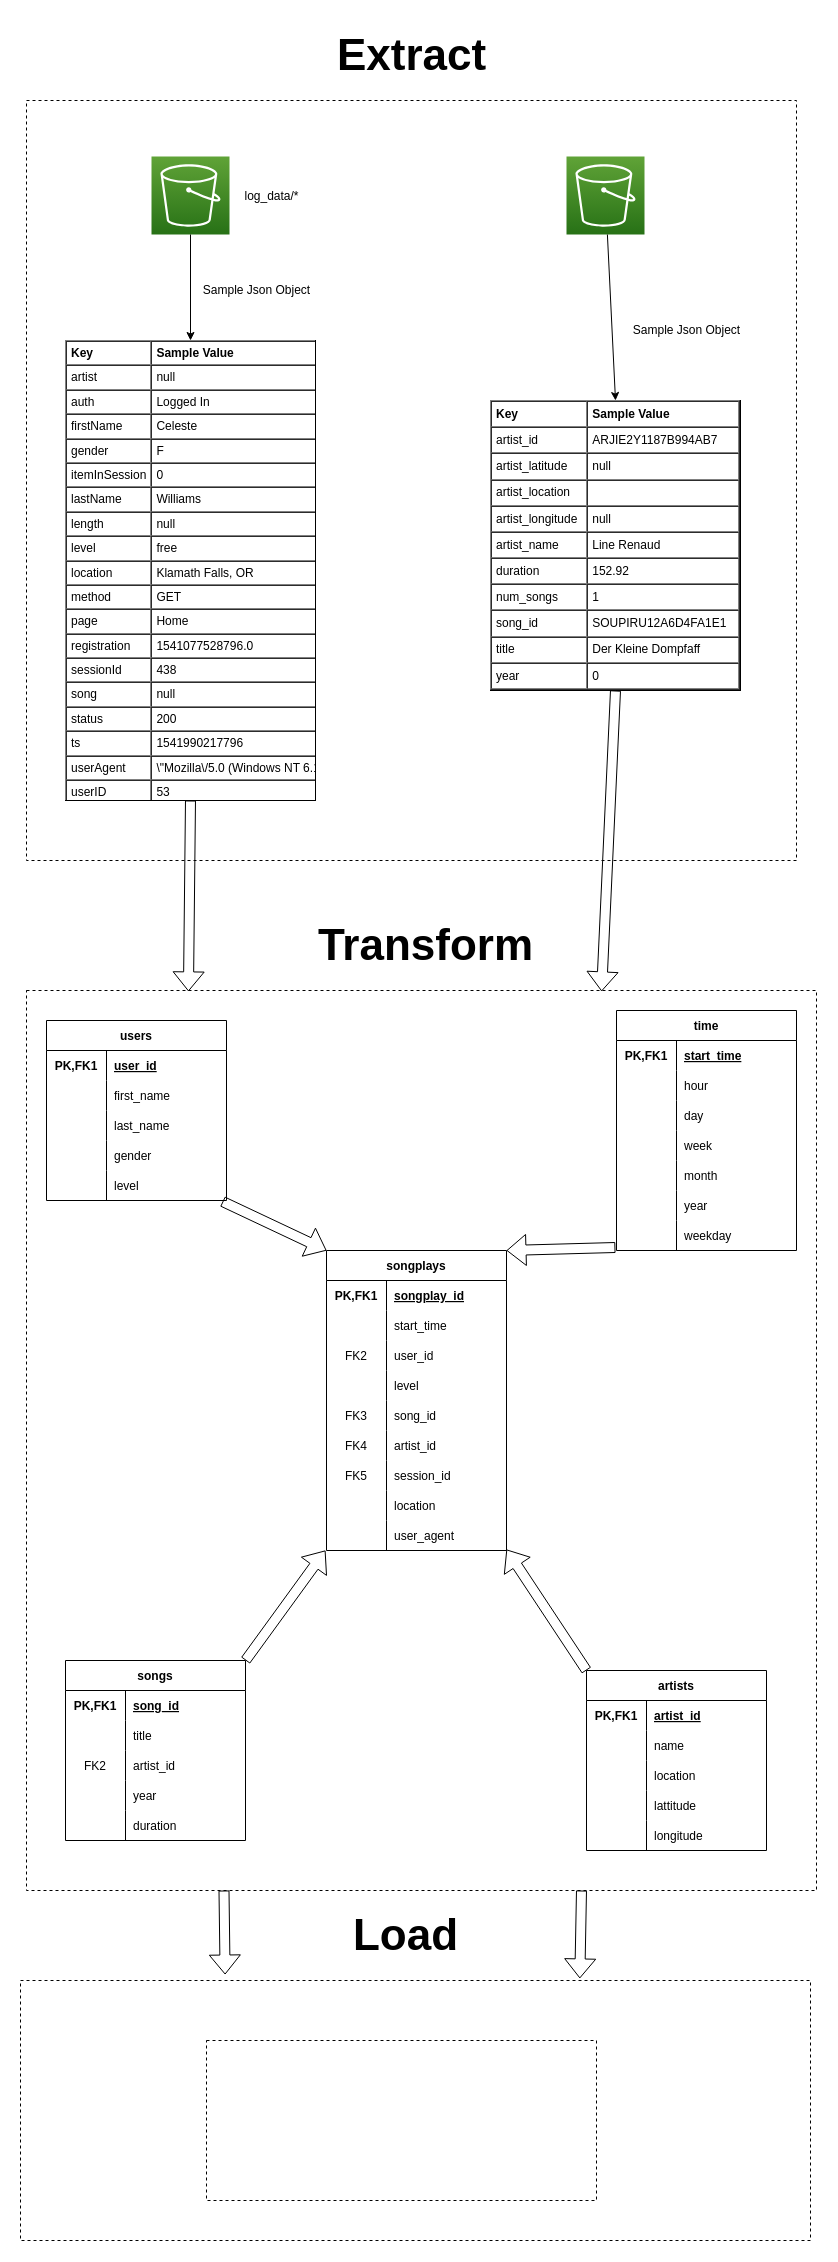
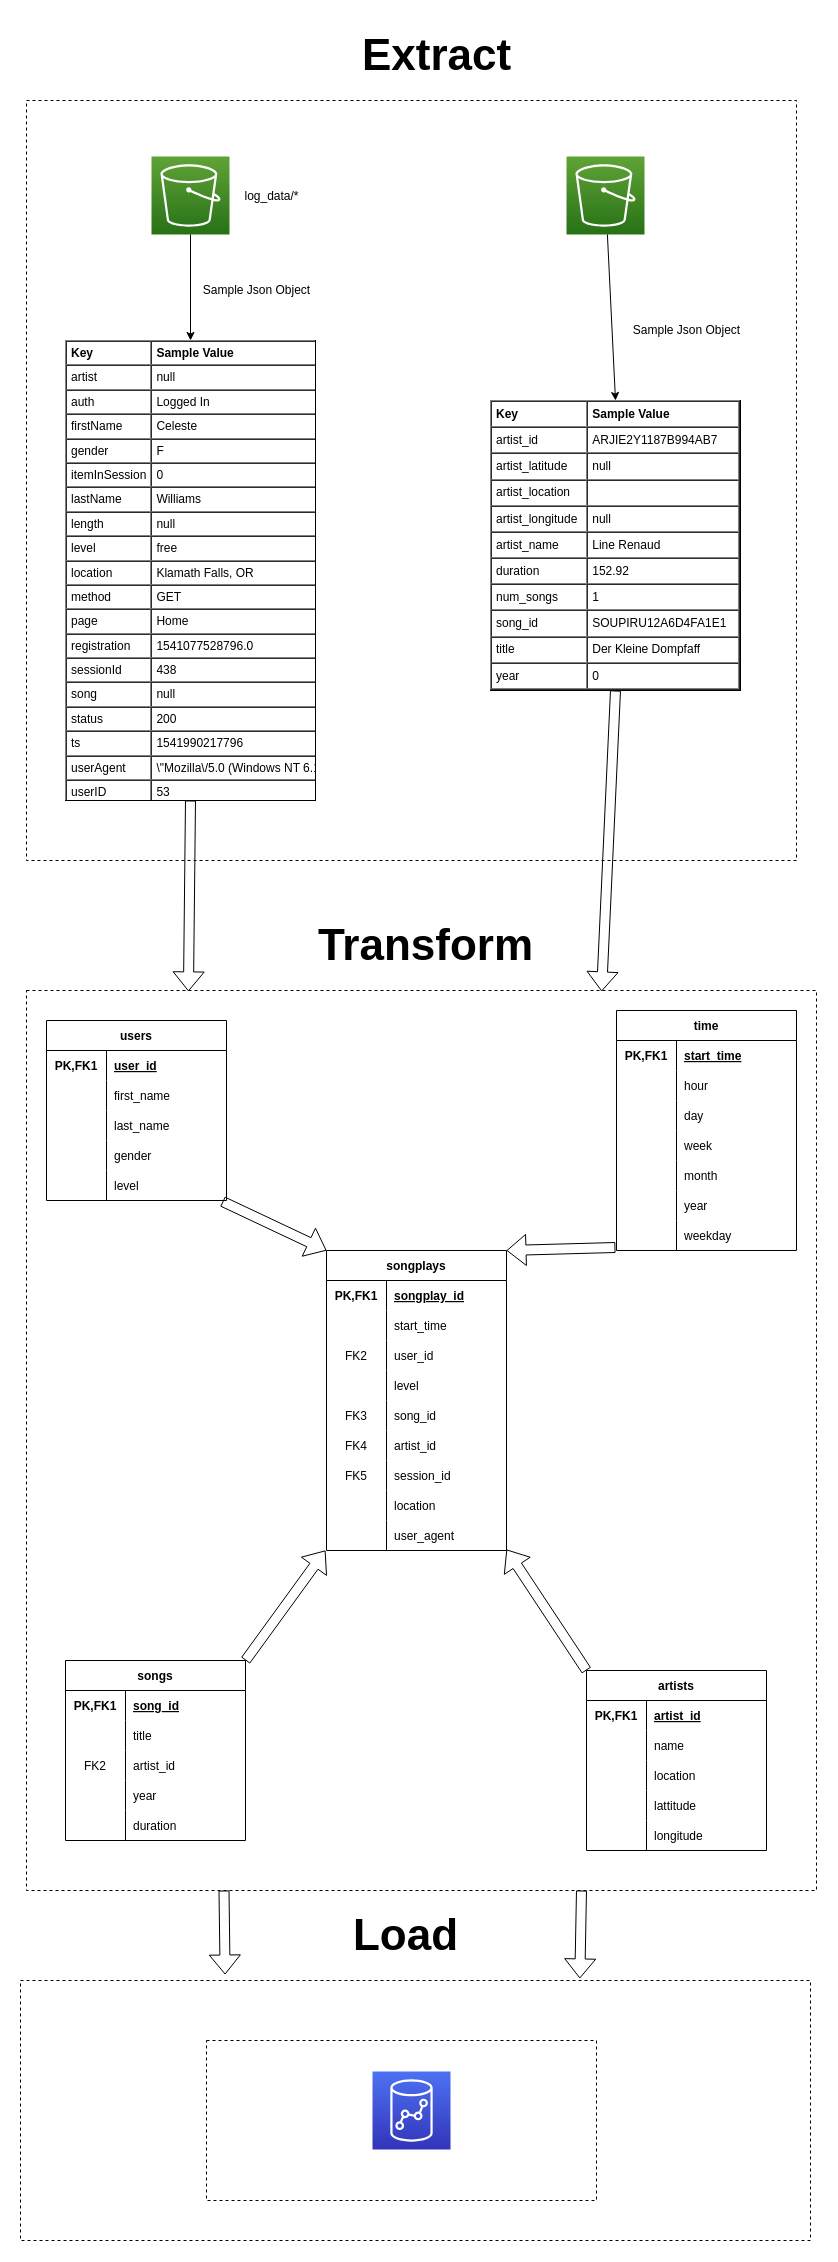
- <mxCell id="113" value="&lt;b&gt;&lt;font style=&quot;font-size: 44px;&quot;&gt;Extract&lt;/font&gt;&lt;/b&gt;" style="text;html=1;align=center;verticalAlign=middle;resizable=0;points=[];autosize=1;strokeColor=none;fillColor=none;" vertex="1" parent="1"><mxGeometry x="326" y="20" width="170" height="70" as="geometry" /></mxCell>
+ <mxCell id="113" value="&lt;b&gt;&lt;font style=&quot;font-size: 44px;&quot;&gt;Extract&lt;/font&gt;&lt;/b&gt;" style="text;html=1;align=center;verticalAlign=middle;resizable=0;points=[];autosize=1;strokeColor=none;fillColor=none;" vertex="1" parent="1"><mxGeometry x="351" y="20" width="170" height="70" as="geometry" /></mxCell>
+ <mxCell id="123" value="&lt;b&gt;&lt;font color=&quot;#ffffff&quot; style=&quot;font-size: 15px;&quot;&gt;Redshift Cluster&lt;/font&gt;&lt;/b&gt;" style="sketch=0;points=[[0,0,0],[0.25,0,0],[0.5,0,0],[0.75,0,0],[1,0,0],[0,1,0],[0.25,1,0],[0.5,1,0],[0.75,1,0],[1,1,0],[0,0.25,0],[0,0.5,0],[0,0.75,0],[1,0.25,0],[1,0.5,0],[1,0.75,0]];outlineConnect=0;fontColor=#232F3E;gradientColor=#4D72F3;gradientDirection=north;fillColor=#3334B9;strokeColor=#ffffff;dashed=0;verticalLabelPosition=bottom;verticalAlign=top;align=center;html=1;fontSize=12;fontStyle=0;aspect=fixed;shape=mxgraph.aws4.resourceIcon;resIcon=mxgraph.aws4.redshift;" vertex="1" parent="1"><mxGeometry x="372" y="2071" width="78" height="78" as="geometry" /></mxCell>
